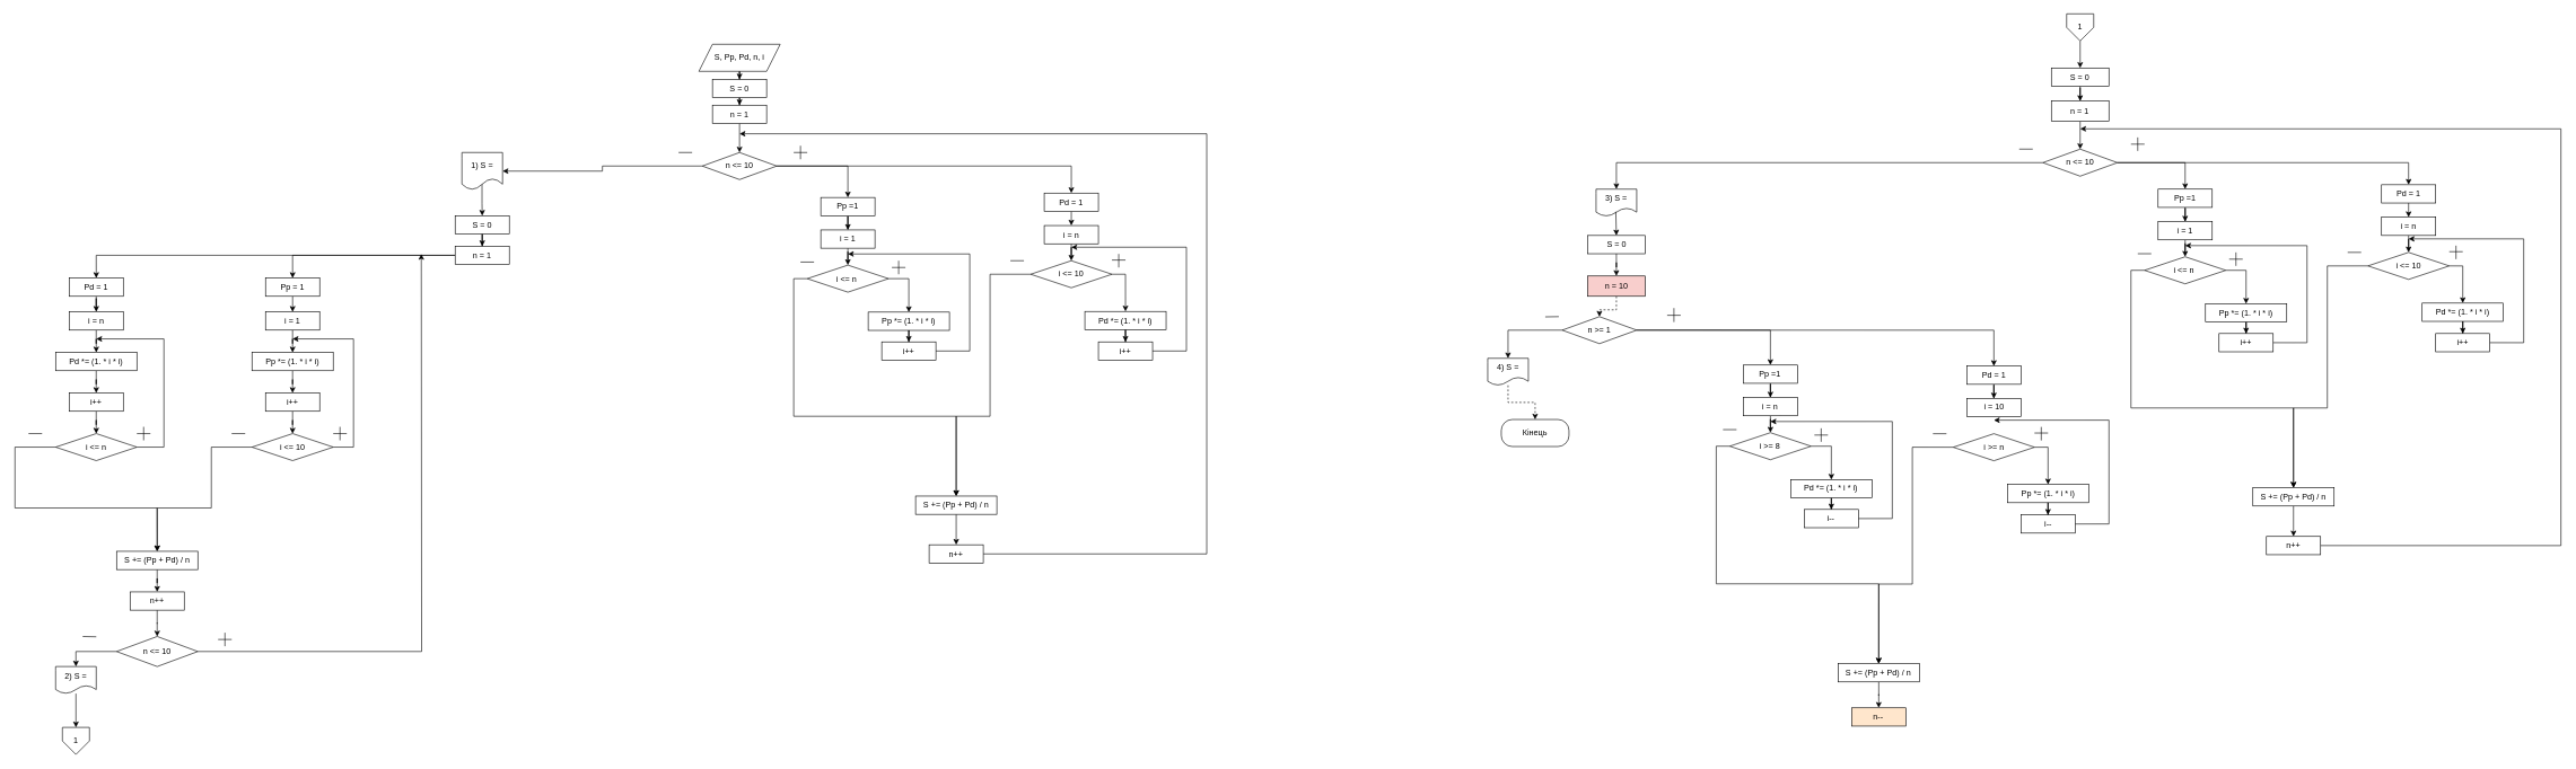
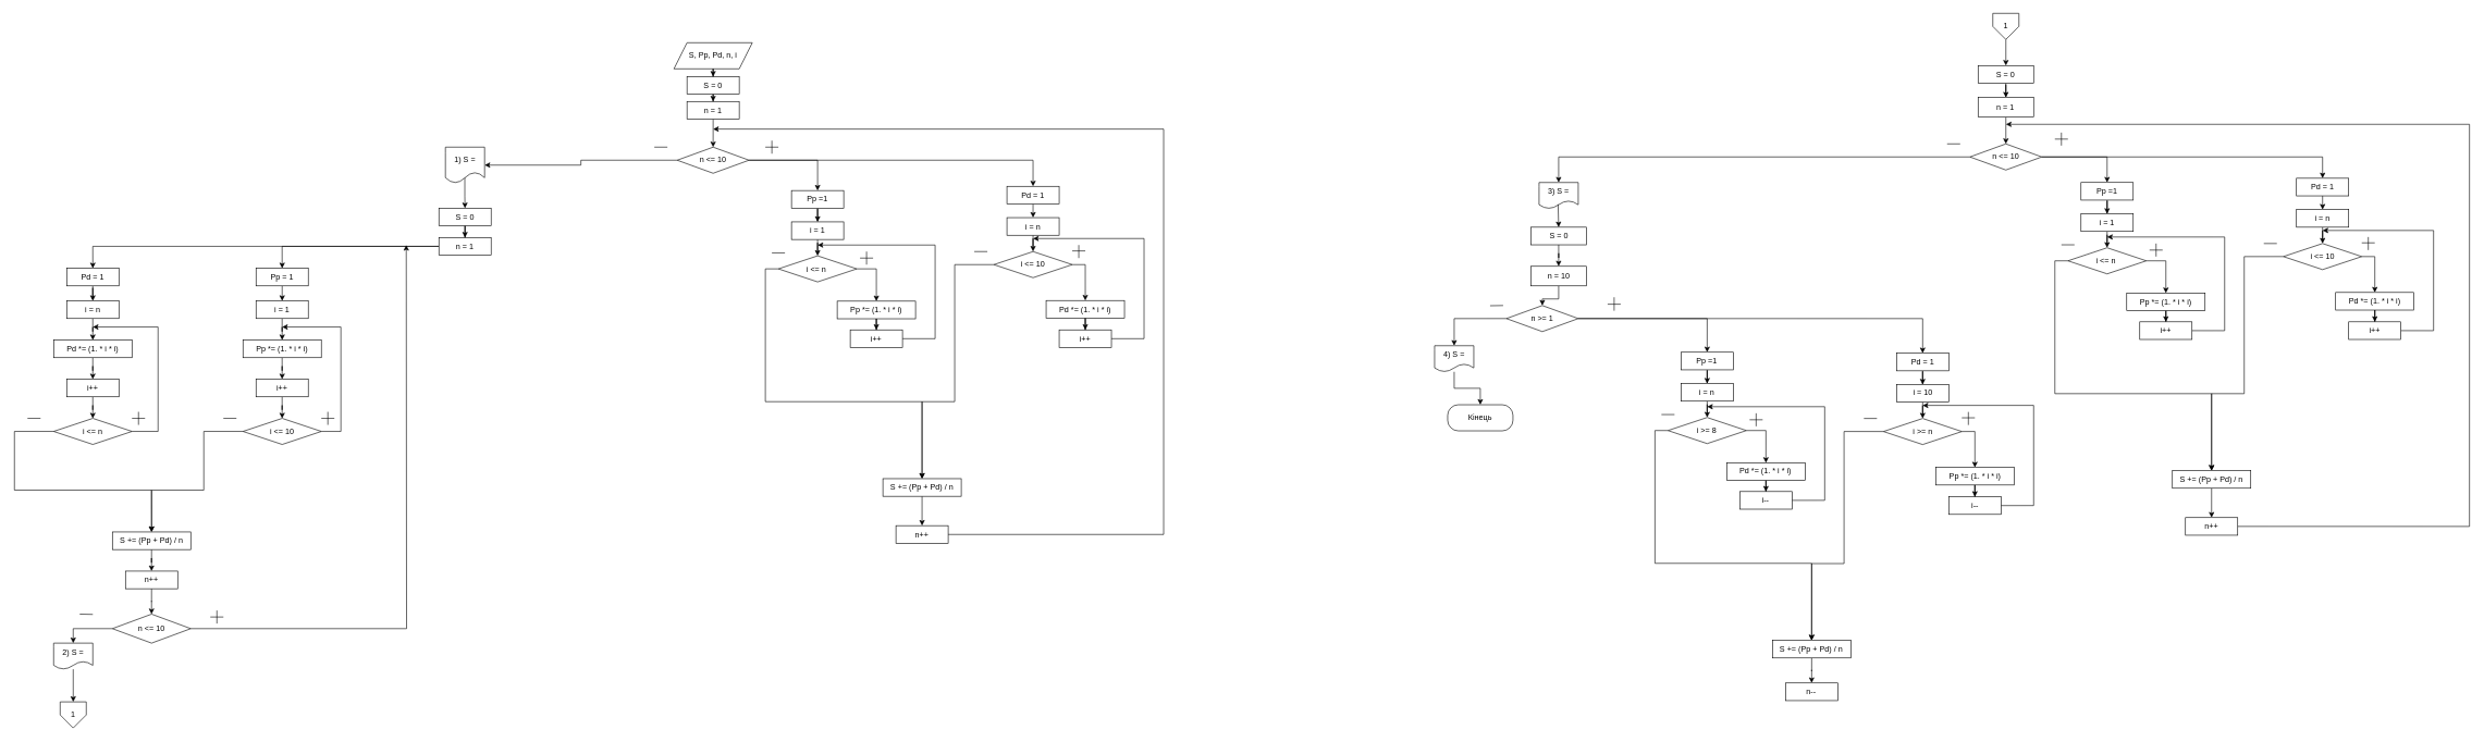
- <mxCell id="147" value="n = 10" style="rounded=0;whiteSpace=wrap;html=1;fillColor=#f8cecc;" vertex="1" parent="1"><mxGeometry x="2343.5" y="407.58" width="85" height="30" as="geometry" /></mxCell>
+ <mxCell id="147" value="n = 10" style="rounded=0;whiteSpace=wrap;html=1;" vertex="1" parent="1"><mxGeometry x="2343.5" y="407.58" width="85" height="30" as="geometry" /></mxCell>
- <mxCell id="146" style="edgeStyle=orthogonalEdgeStyle;rounded=0;orthogonalLoop=1;jettySize=auto;html=1;entryX=0.5;entryY=0;entryDx=0;entryDy=0;endArrow=classic;endFill=1;dashed=1;" edge="1" source="147" target="151" parent="1"><mxGeometry relative="1" as="geometry" /></mxCell>
+ <mxCell id="146" style="edgeStyle=orthogonalEdgeStyle;rounded=0;orthogonalLoop=1;jettySize=auto;html=1;entryX=0.5;entryY=0;entryDx=0;entryDy=0;endArrow=classic;endFill=1;" edge="1" source="147" target="151" parent="1"><mxGeometry relative="1" as="geometry" /></mxCell>
- <mxCell id="186" value="" style="edgeStyle=orthogonalEdgeStyle;rounded=0;orthogonalLoop=1;jettySize=auto;html=1;dashed=1;" edge="1" parent="1" source="187" target="189"><mxGeometry relative="1" as="geometry" /></mxCell>
+ <mxCell id="186" value="" style="edgeStyle=orthogonalEdgeStyle;rounded=0;orthogonalLoop=1;jettySize=auto;html=1;" edge="1" parent="1" source="187" target="189"><mxGeometry relative="1" as="geometry" /></mxCell>
+ <mxCell id="168" style="edgeStyle=orthogonalEdgeStyle;rounded=0;orthogonalLoop=1;jettySize=auto;html=1;endArrow=classic;endFill=1;" edge="1" source="169" target="172" parent="1"><mxGeometry relative="1" as="geometry" /></mxCell>
- <mxCell id="181" value="n--" style="rounded=0;whiteSpace=wrap;html=1;fillColor=#ffe6cc;" vertex="1" parent="1"><mxGeometry x="2733.47" y="1046.07" width="80" height="27" as="geometry" /></mxCell>
+ <mxCell id="181" value="n--" style="rounded=0;whiteSpace=wrap;html=1;" vertex="1" parent="1"><mxGeometry x="2733.47" y="1046.07" width="80" height="27" as="geometry" /></mxCell>
